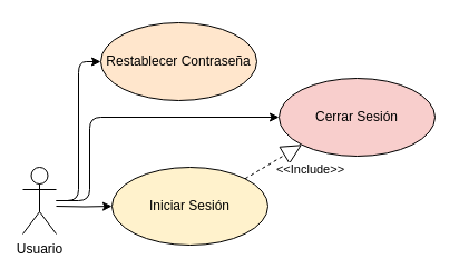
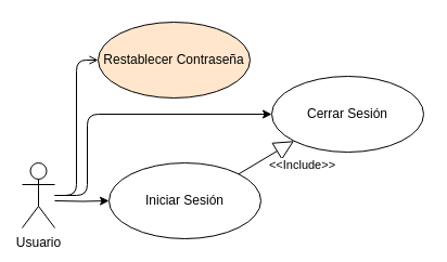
- <mxCell id="4" style="edgeStyle=orthogonalEdgeStyle;rounded=1;orthogonalLoop=1;jettySize=auto;html=1;entryX=0;entryY=0.5;entryDx=0;entryDy=0;strokeColor=default;" edge="1" parent="1" source="5" target="8"><mxGeometry relative="1" as="geometry" /></mxCell>
+ <mxCell id="4" style="edgeStyle=orthogonalEdgeStyle;rounded=1;orthogonalLoop=1;jettySize=auto;html=1;entryX=0;entryY=0.5;entryDx=0;entryDy=0;strokeColor=default;endArrow=open;" edge="1" parent="1" source="5" target="8"><mxGeometry relative="1" as="geometry" /></mxCell>
- <mxCell id="7" value="Cerrar Sesión" style="ellipse;whiteSpace=wrap;html=1;fillColor=#f8cecc;" vertex="1" parent="1"><mxGeometry x="250" y="70" width="140" height="70" as="geometry" /></mxCell>
+ <mxCell id="7" value="Cerrar Sesión" style="ellipse;whiteSpace=wrap;html=1;" vertex="1" parent="1"><mxGeometry x="250" y="70" width="140" height="70" as="geometry" /></mxCell>
- <mxCell id="9" value="&amp;lt;&amp;lt;Include&amp;gt;&amp;gt;" style="endArrow=block;endSize=16;endFill=0;html=1;rounded=0;strokeColor=default;exitX=1;exitY=0;exitDx=0;exitDy=0;entryX=0;entryY=1;entryDx=0;entryDy=0;dashed=1;" edge="1" parent="1" source="6" target="7"><mxGeometry x="0.81" y="-23" width="160" relative="1" as="geometry"><mxPoint x="270" y="180" as="sourcePoint" /><mxPoint x="430" y="180" as="targetPoint" /><mxPoint as="offset" /></mxGeometry></mxCell>
+ <mxCell id="9" value="&amp;lt;&amp;lt;Include&amp;gt;&amp;gt;" style="endArrow=block;endSize=16;endFill=0;html=1;rounded=0;strokeColor=default;exitX=1;exitY=0;exitDx=0;exitDy=0;entryX=0;entryY=1;entryDx=0;entryDy=0;" edge="1" parent="1" source="6" target="7"><mxGeometry x="0.81" y="-23" width="160" relative="1" as="geometry"><mxPoint x="270" y="180" as="sourcePoint" /><mxPoint x="430" y="180" as="targetPoint" /><mxPoint as="offset" /></mxGeometry></mxCell>
- <mxCell id="6" value="Iniciar Sesión" style="ellipse;whiteSpace=wrap;html=1;fillColor=#fff2cc;" vertex="1" parent="1"><mxGeometry x="100" y="150" width="140" height="70" as="geometry" /></mxCell>
+ <mxCell id="6" value="Iniciar Sesión" style="ellipse;whiteSpace=wrap;html=1;" vertex="1" parent="1"><mxGeometry x="100" y="150" width="140" height="70" as="geometry" /></mxCell>
